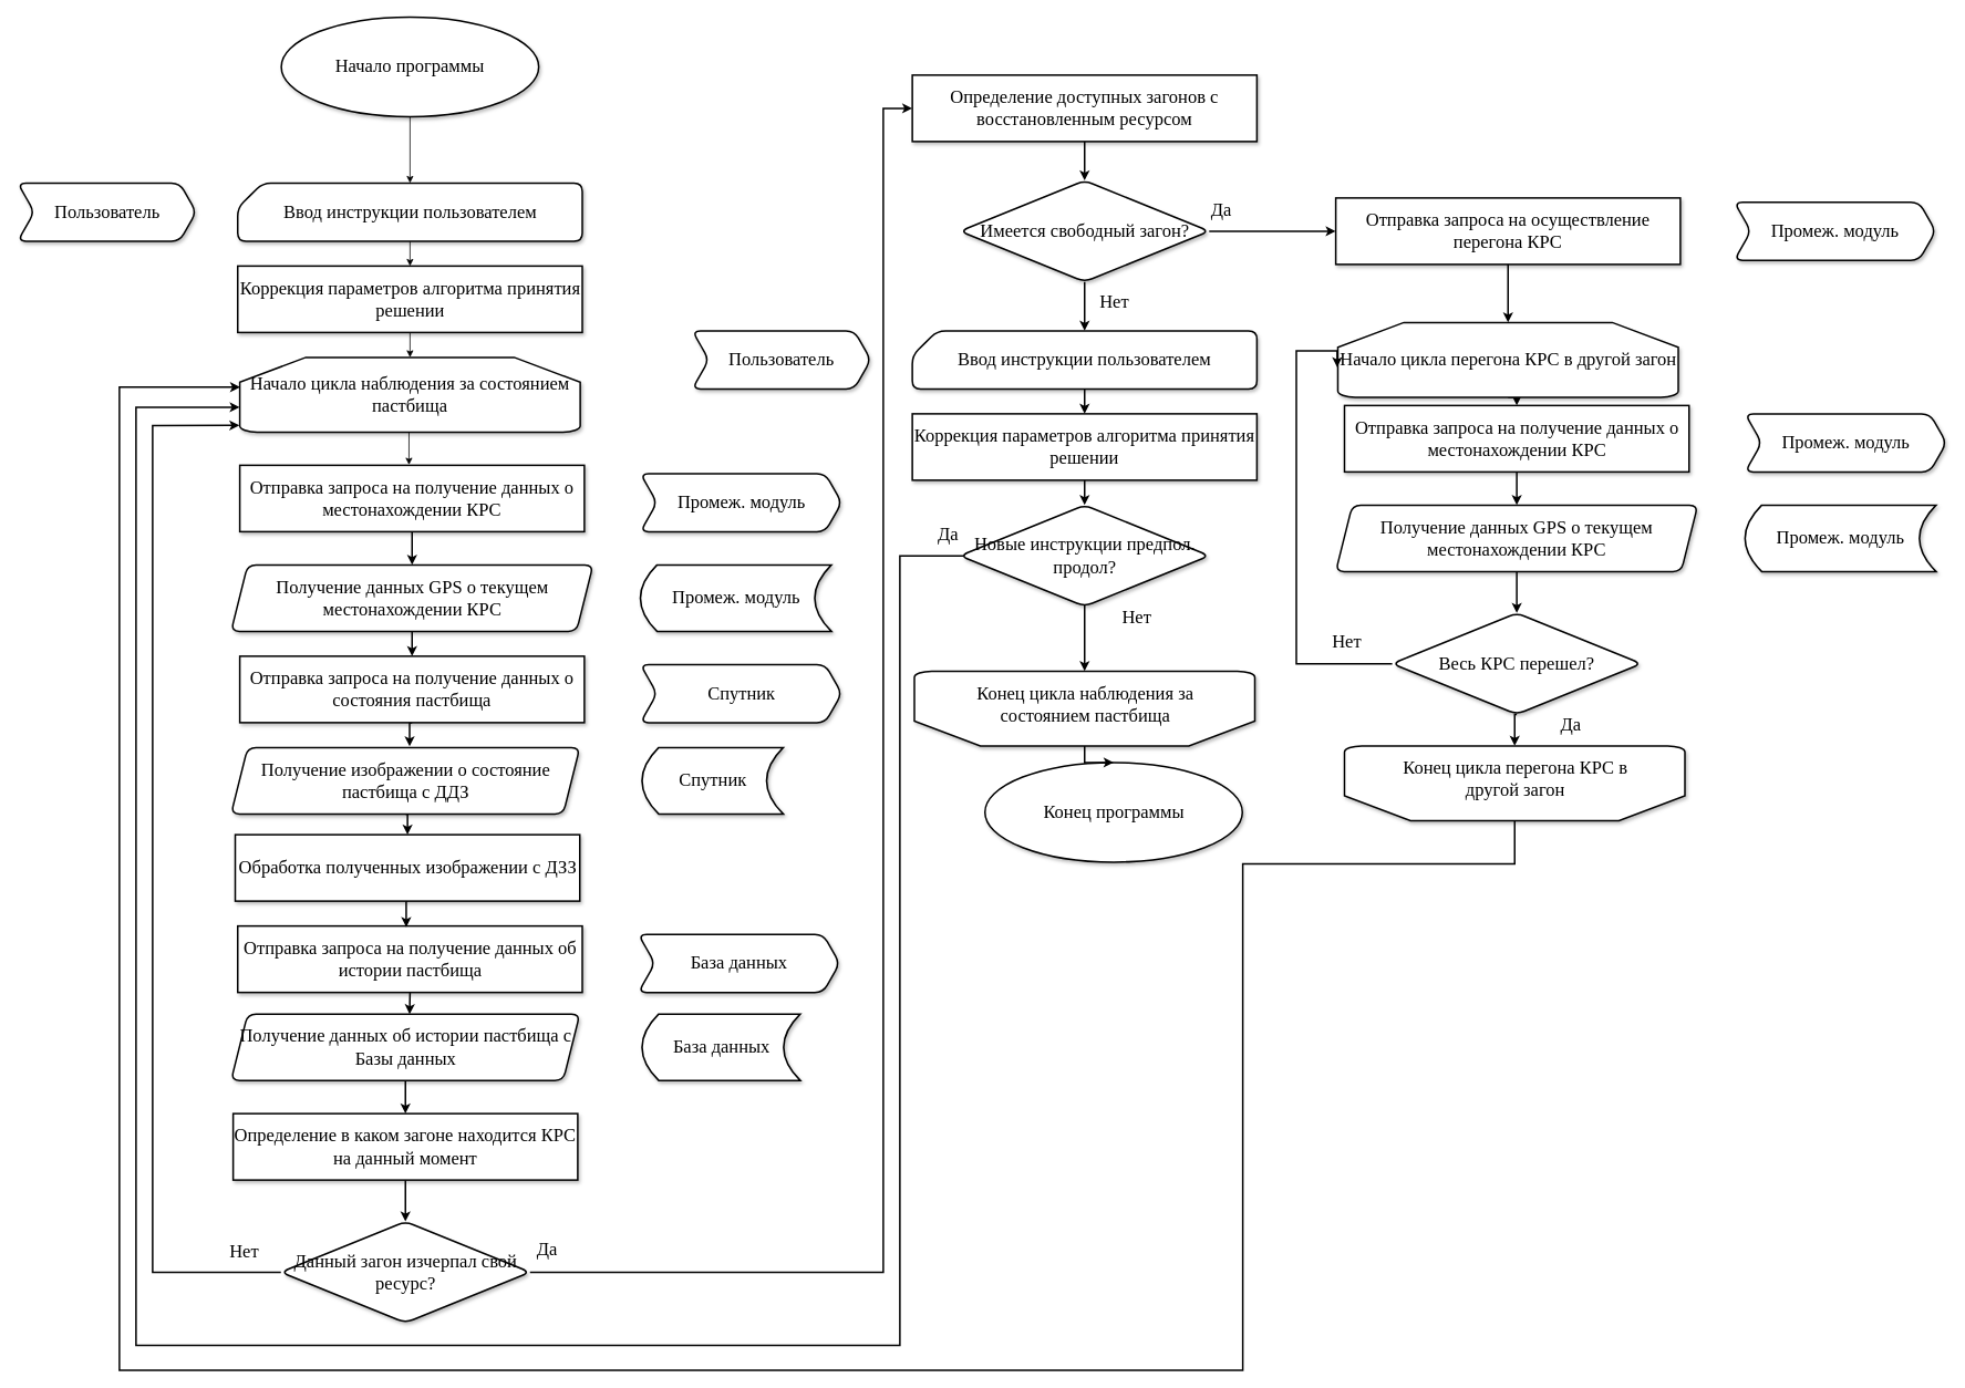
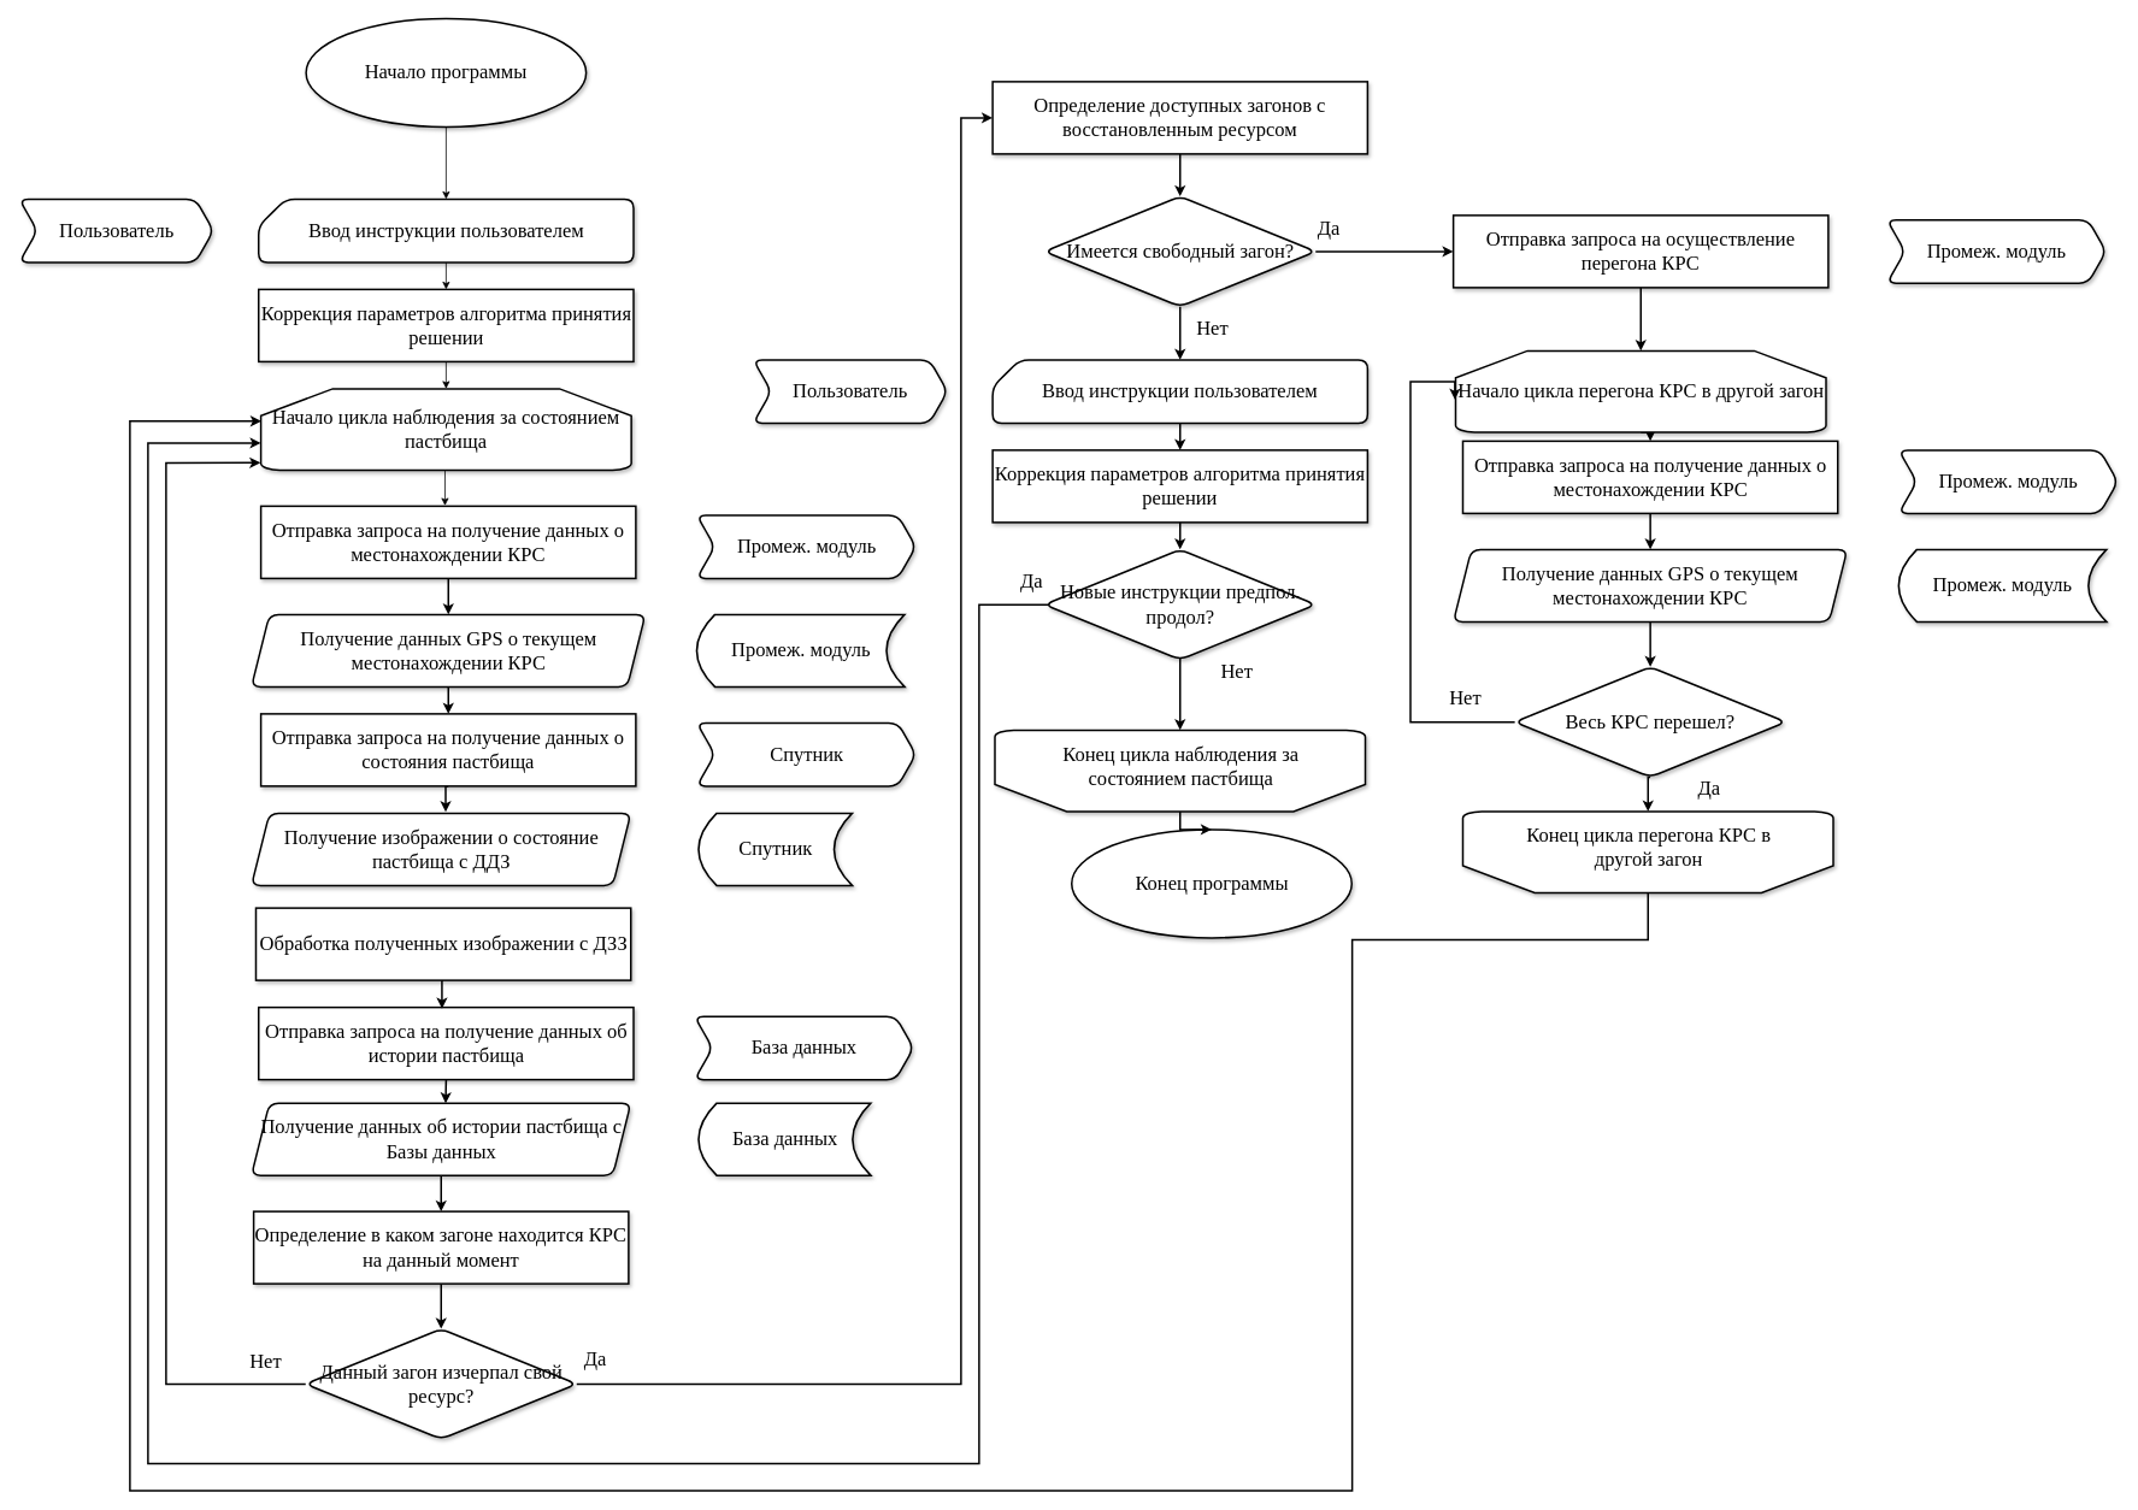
- <mxCell id="4" style="edgeStyle=orthogonalEdgeStyle;rounded=0;orthogonalLoop=1;jettySize=auto;html=1;exitX=0.5;exitY=1;exitDx=0;exitDy=0;entryX=0.5;entryY=0;entryDx=0;entryDy=0;strokeWidth=2;fillColor=#ffffff;fontFamily=Verdana;fontSize=22;" parent="1" source="5" target="66" edge="1"><mxGeometry relative="1" as="geometry" /></mxCell>
